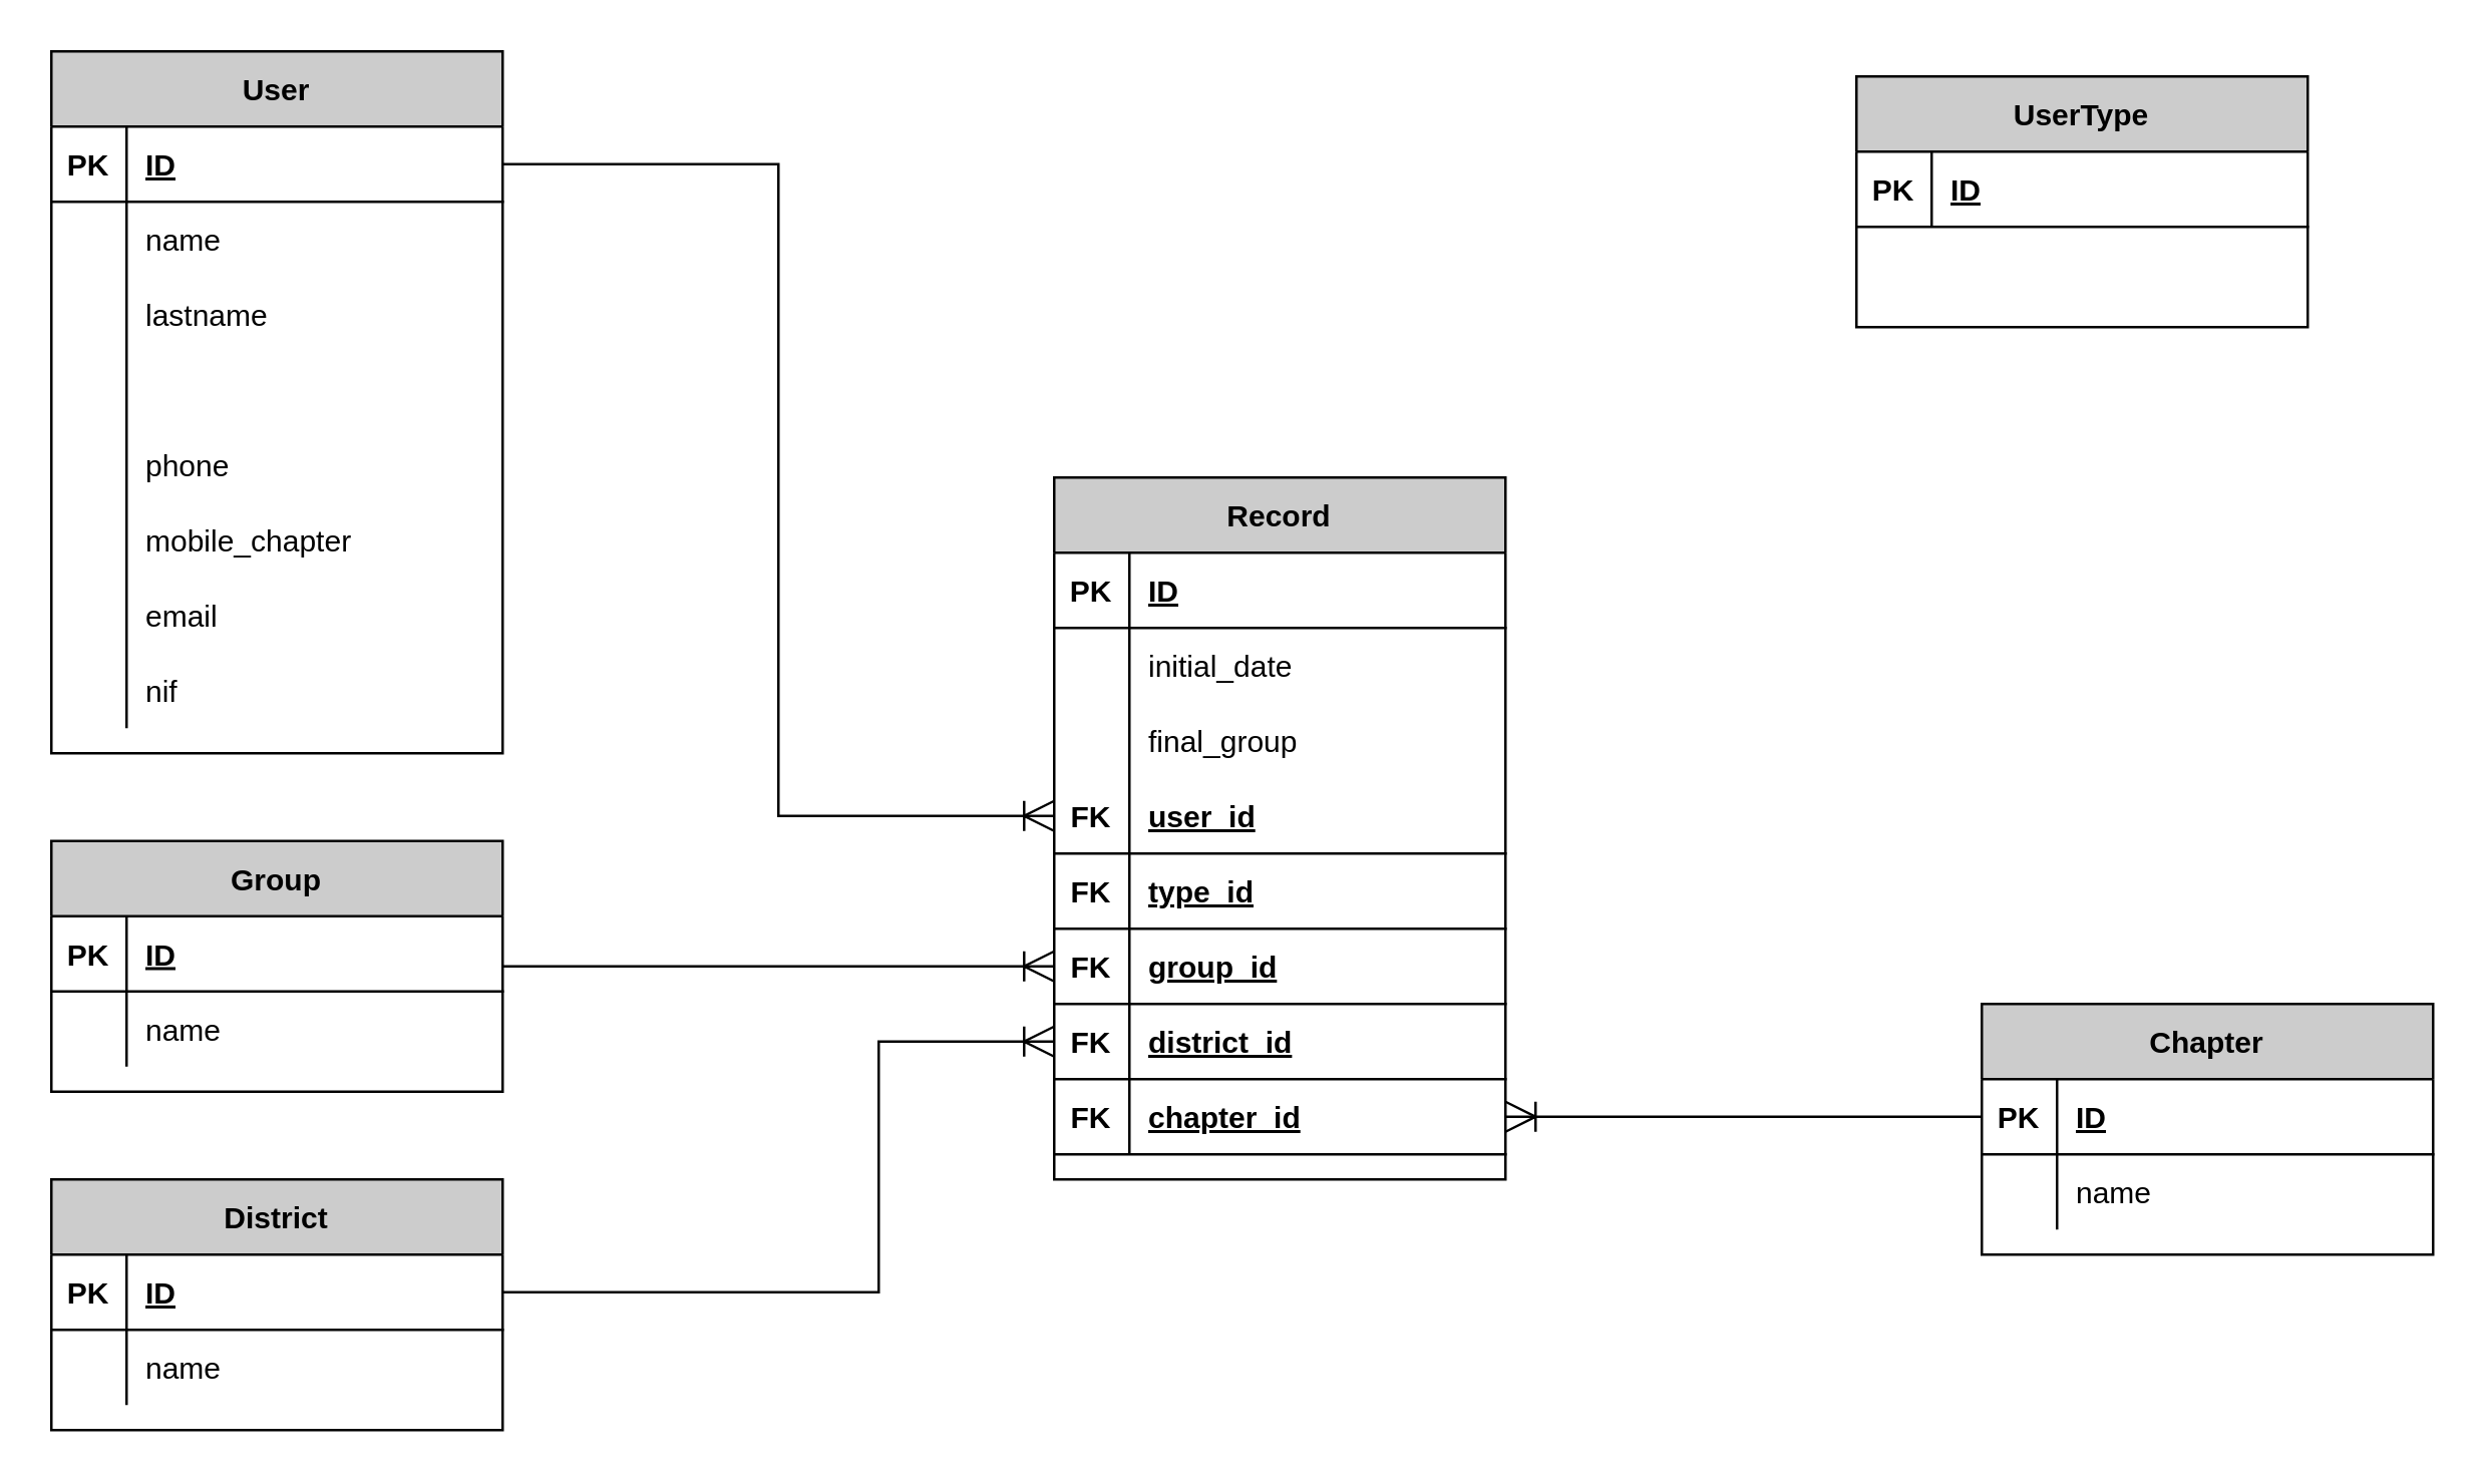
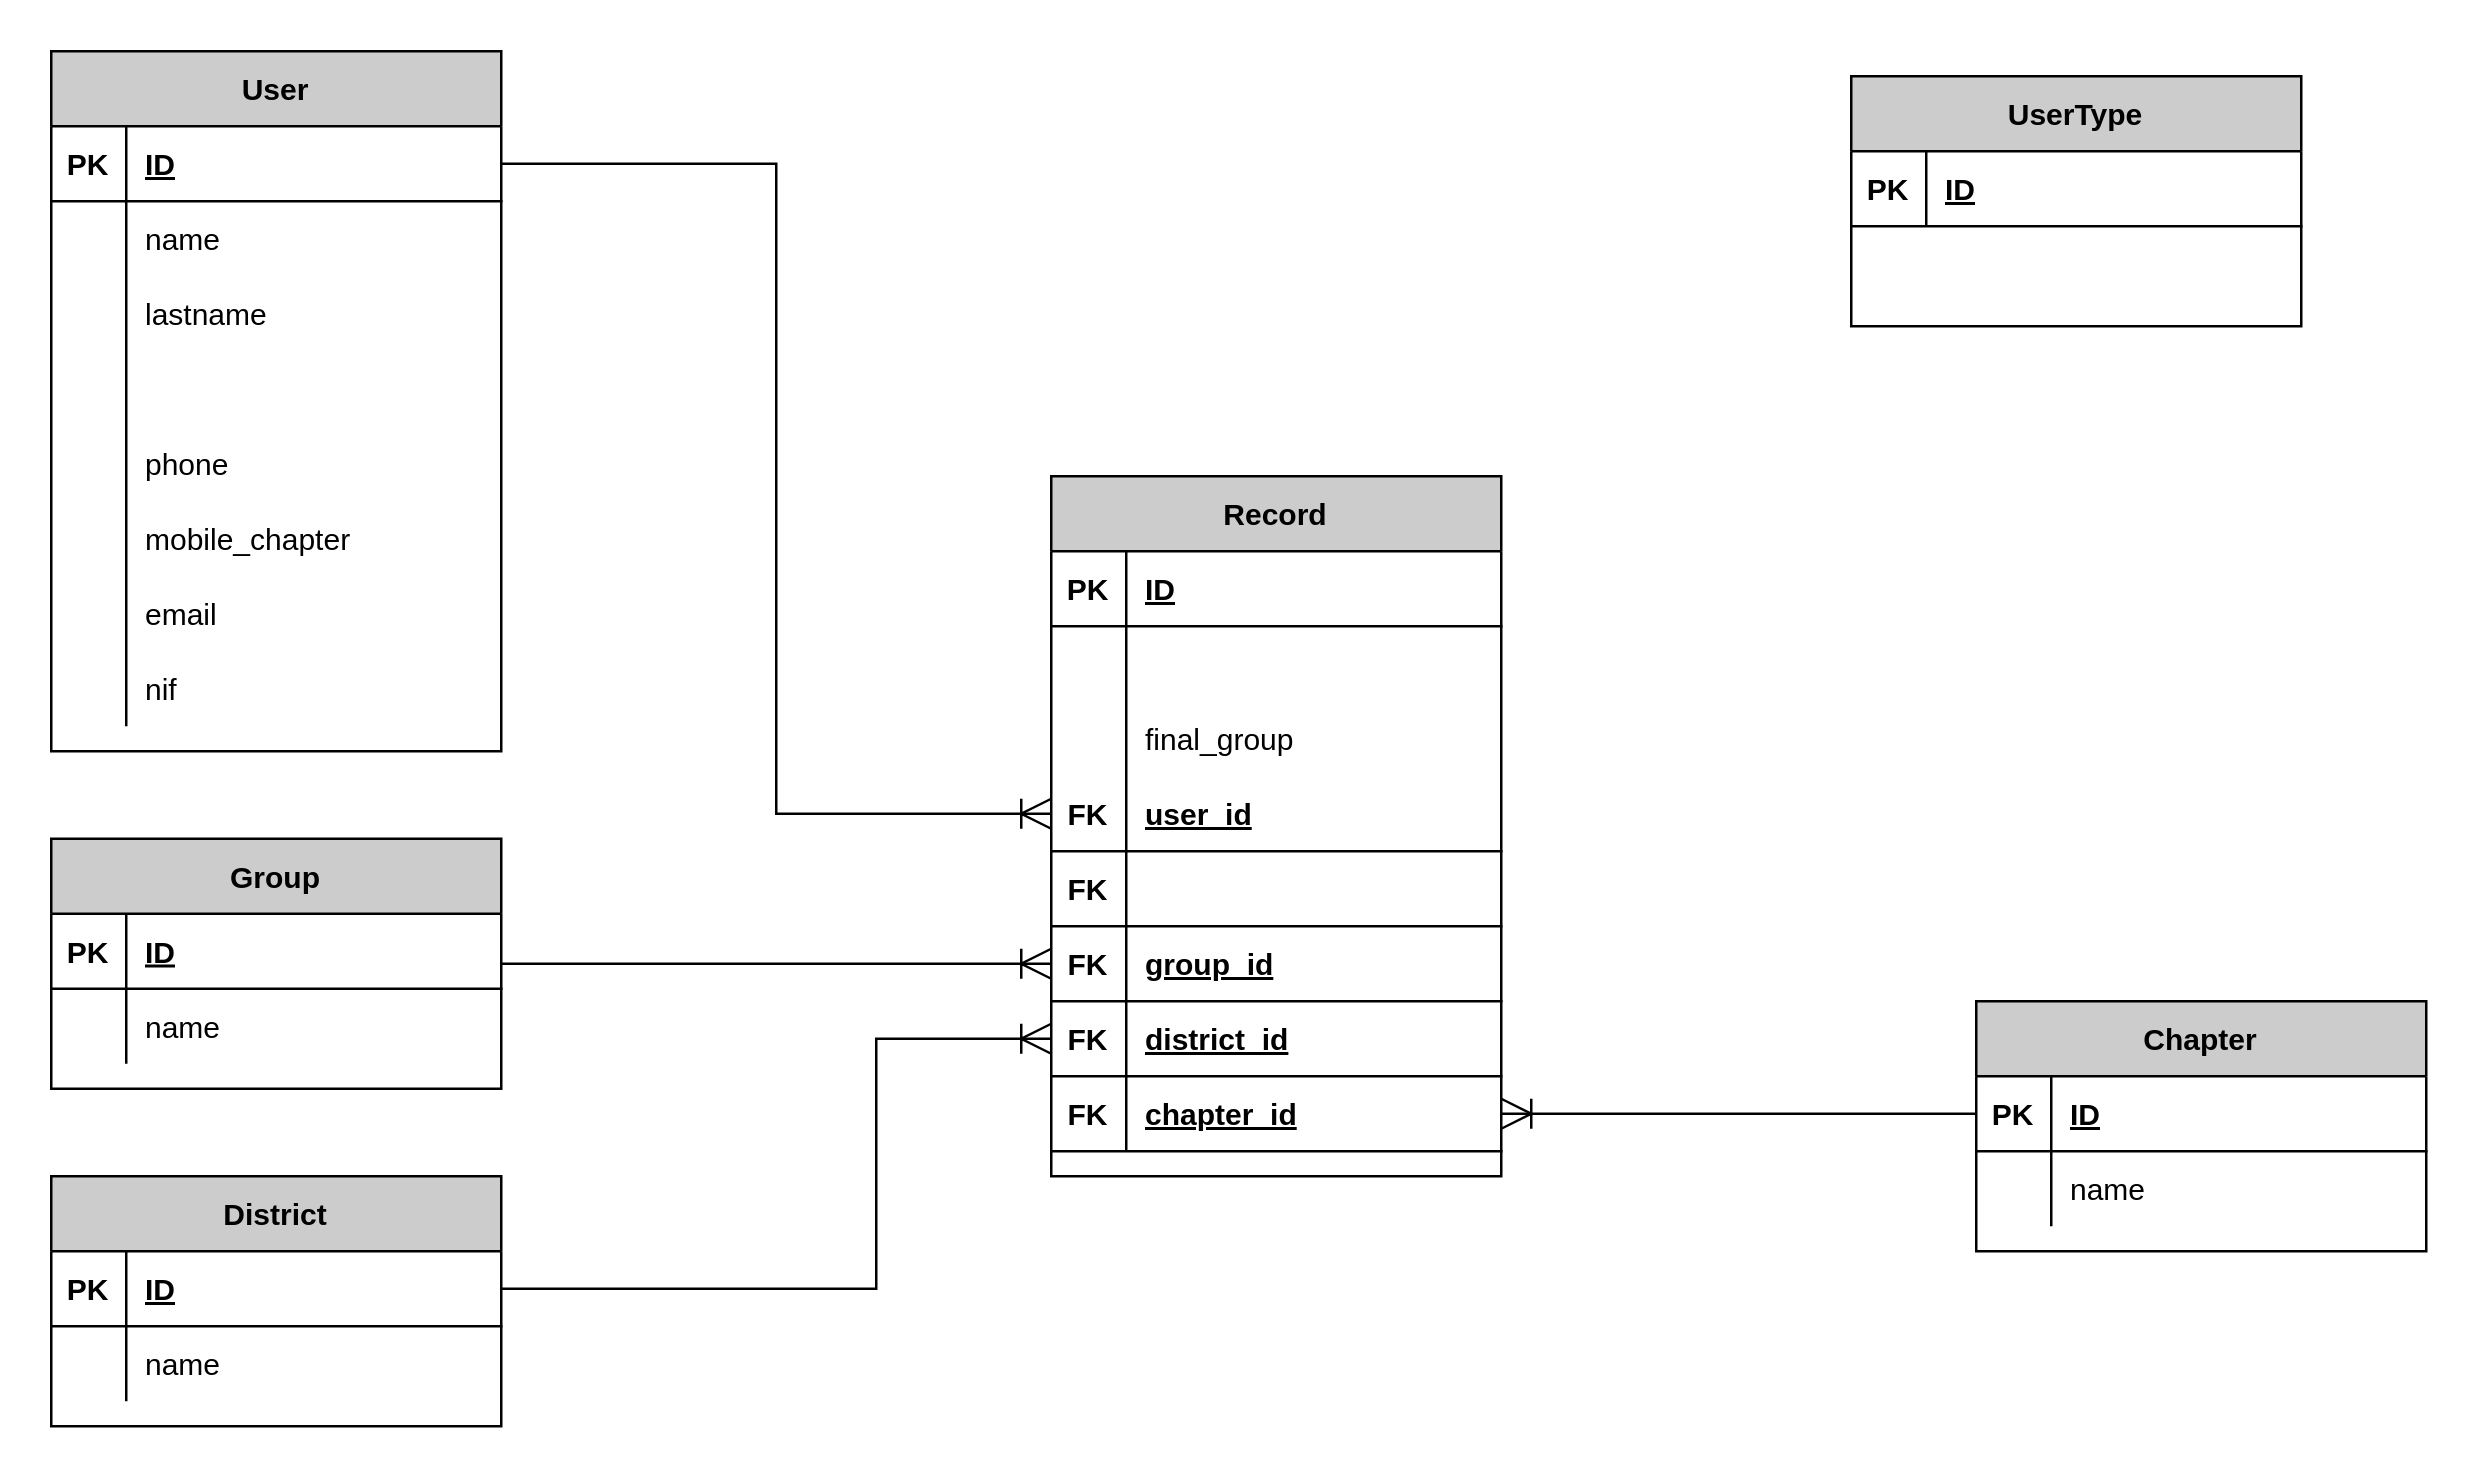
- <mxCell id="8" value="initial_date" style="shape=partialRectangle;connectable=0;fillColor=none;top=0;left=0;bottom=0;right=0;align=left;spacingLeft=6;overflow=hidden;" parent="6" vertex="1"><mxGeometry x="30" width="150" height="30" as="geometry" /></mxCell>
- <mxCell id="17" value="type_id" style="shape=partialRectangle;connectable=0;fillColor=none;top=0;left=0;bottom=0;right=0;align=left;spacingLeft=6;fontStyle=5;overflow=hidden;" parent="15" vertex="1"><mxGeometry x="30" width="150" height="30" as="geometry" /></mxCell>
